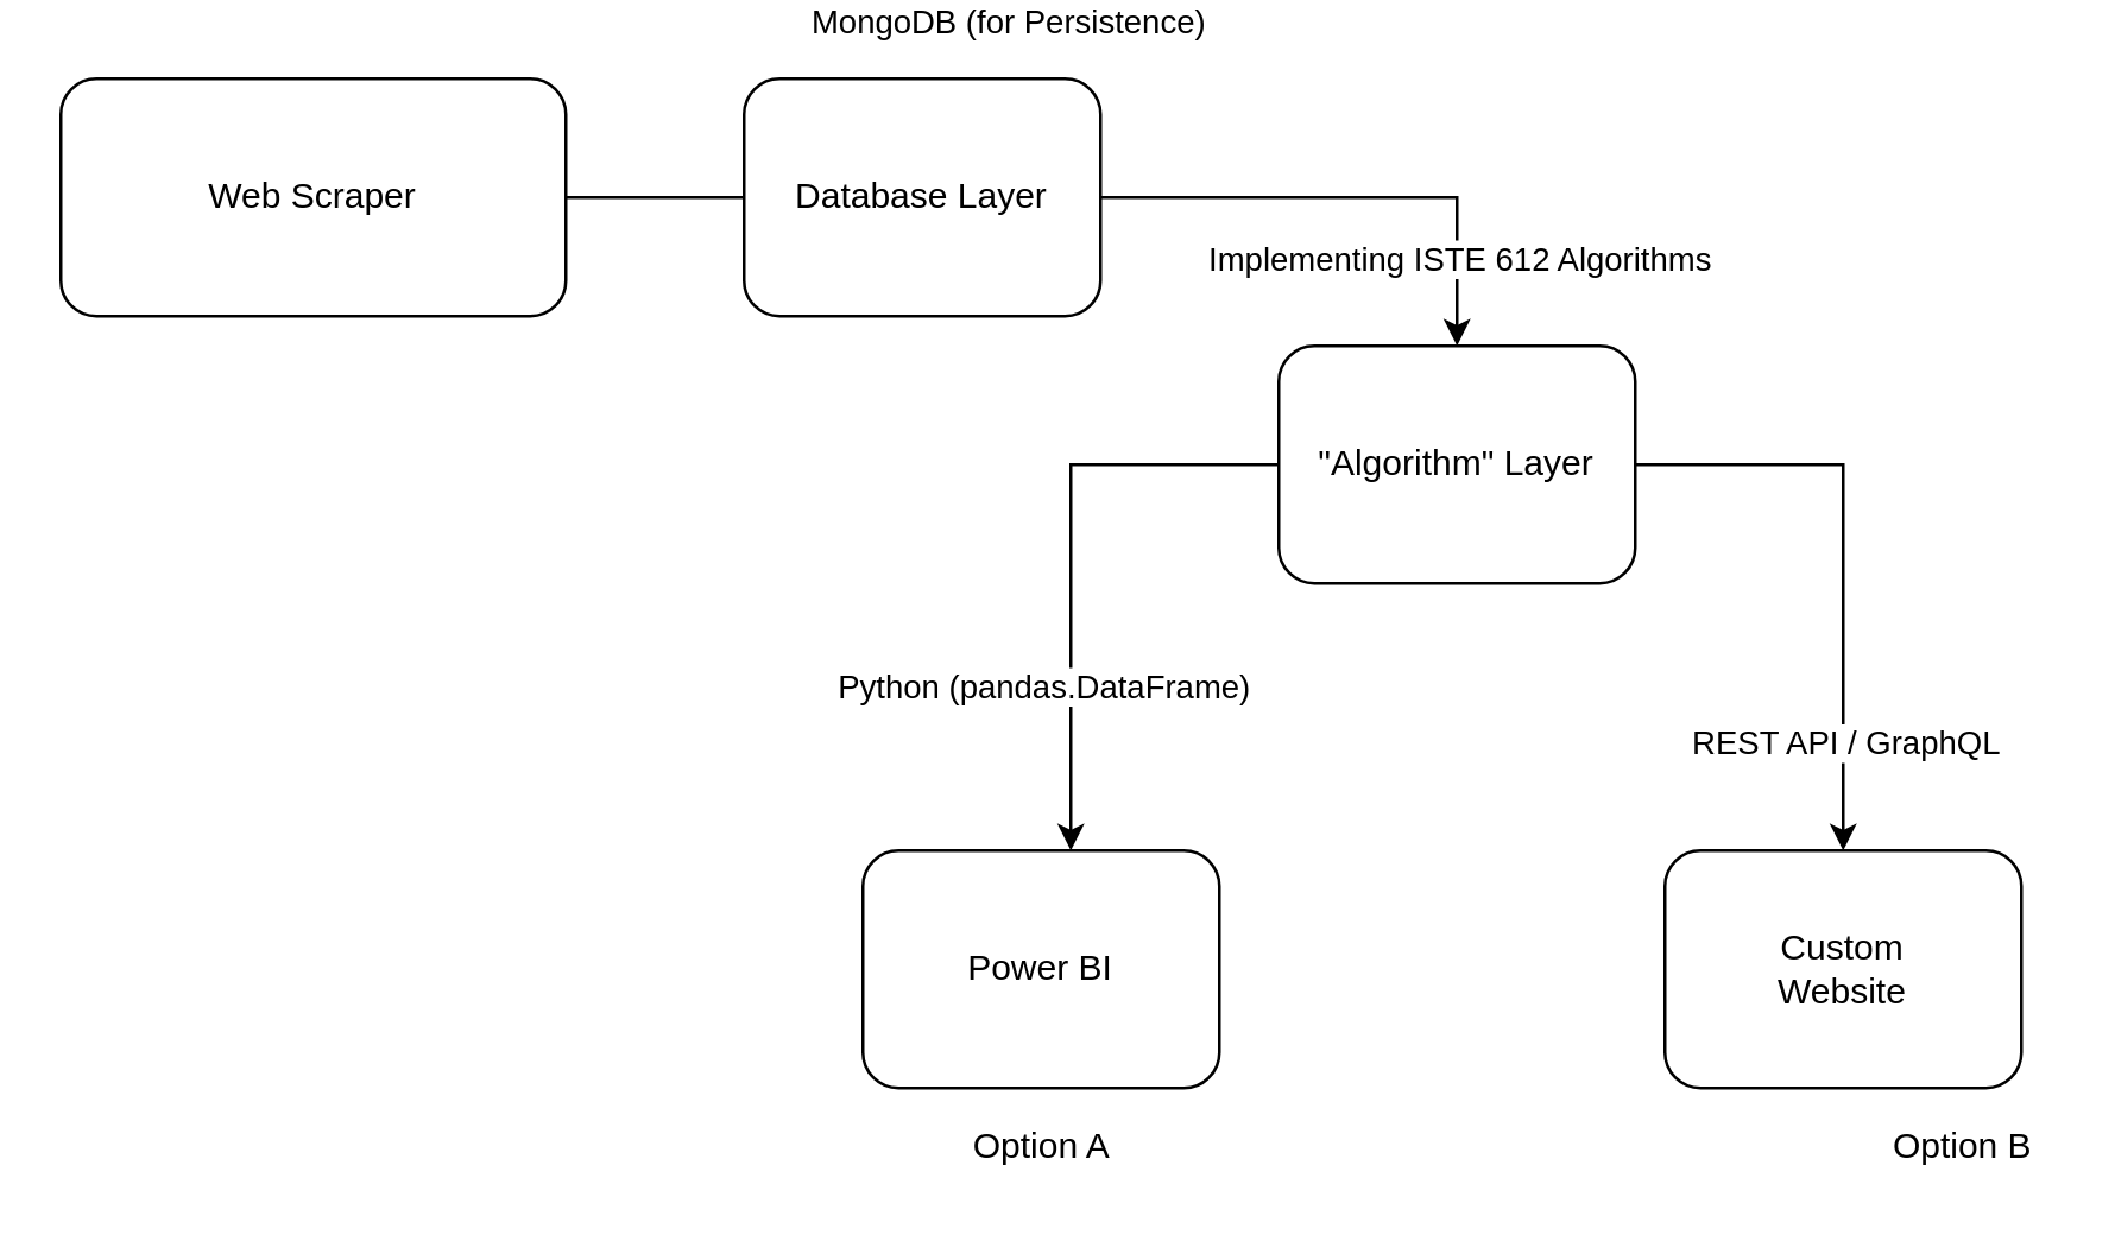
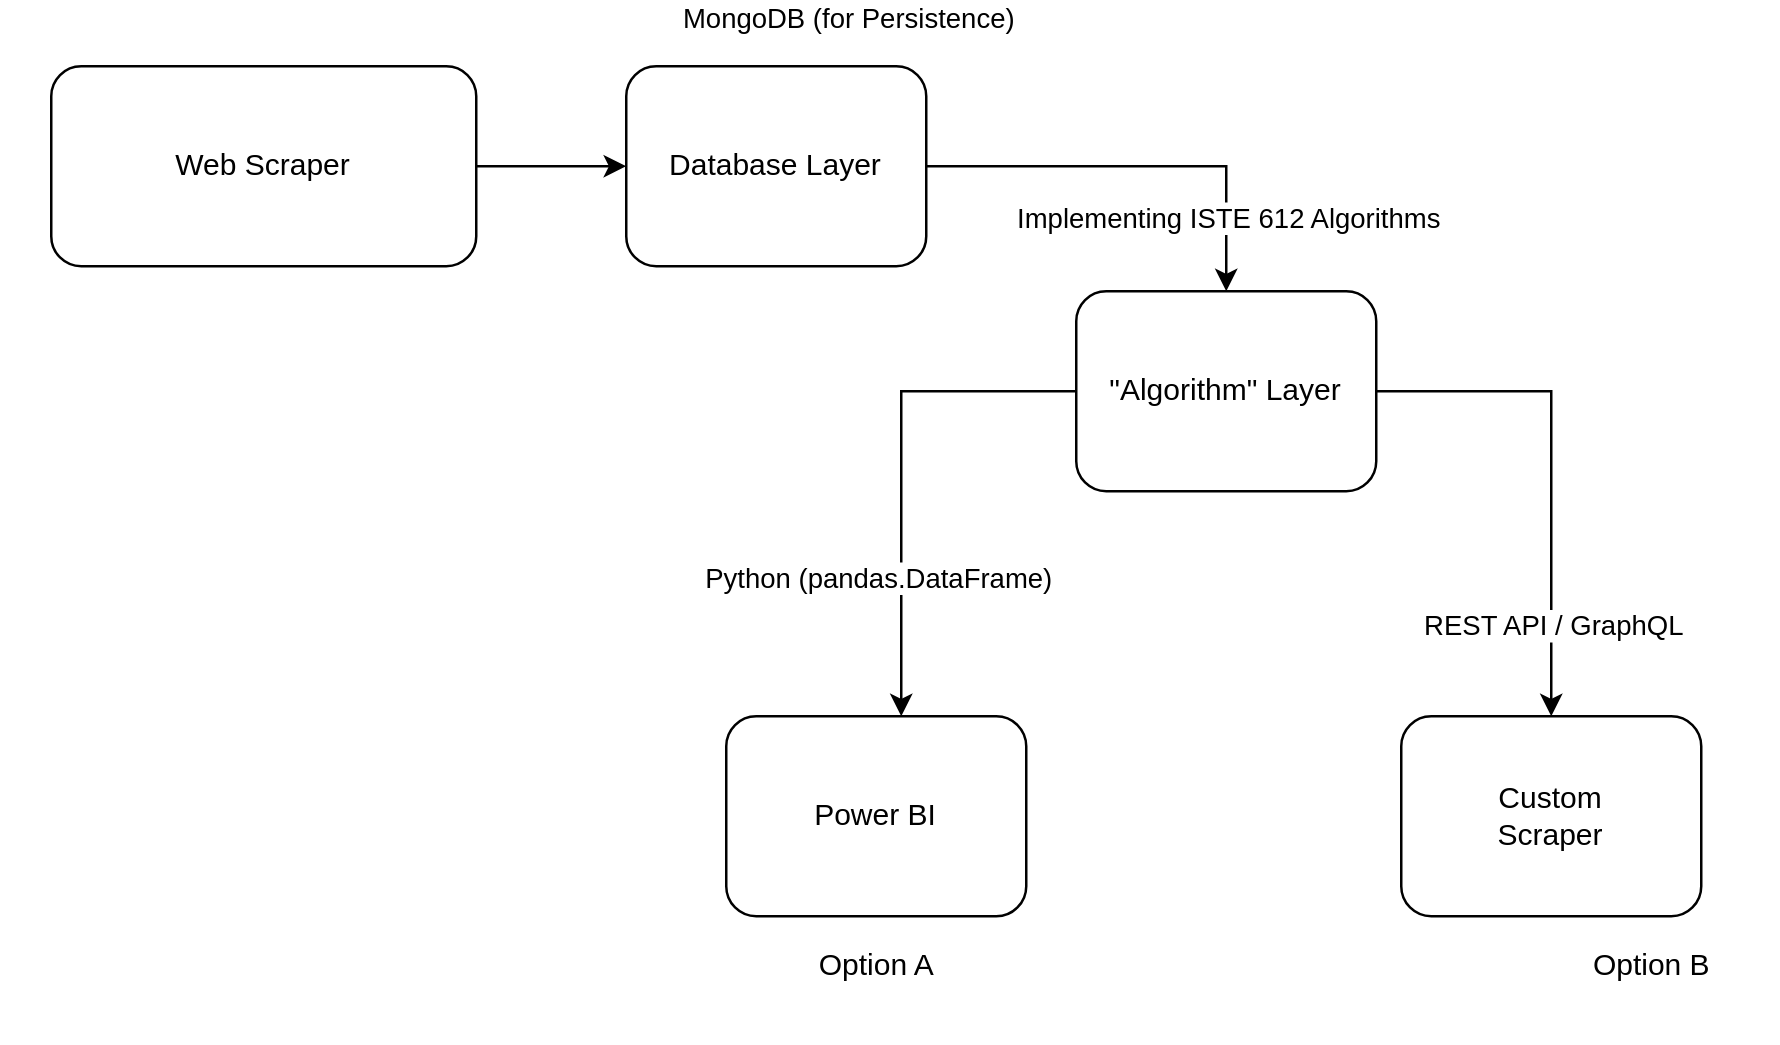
- <mxCell id="2" value="" style="edgeStyle=orthogonalEdgeStyle;rounded=0;orthogonalLoop=1;jettySize=auto;html=1;endArrow=none;" edge="1" parent="1" source="4" target="7"><mxGeometry relative="1" as="geometry" /></mxCell>
+ <mxCell id="2" value="" style="edgeStyle=orthogonalEdgeStyle;rounded=0;orthogonalLoop=1;jettySize=auto;html=1;" edge="1" parent="1" source="4" target="7"><mxGeometry relative="1" as="geometry" /></mxCell>
- <mxCell id="14" value="Custom&lt;br&gt;Website" style="rounded=1;whiteSpace=wrap;html=1;" vertex="1" parent="1"><mxGeometry x="560" y="280" width="120" height="80" as="geometry" /></mxCell>
+ <mxCell id="14" value="Custom&lt;br&gt;Scraper" style="rounded=1;whiteSpace=wrap;html=1;" vertex="1" parent="1"><mxGeometry x="560" y="280" width="120" height="80" as="geometry" /></mxCell>
